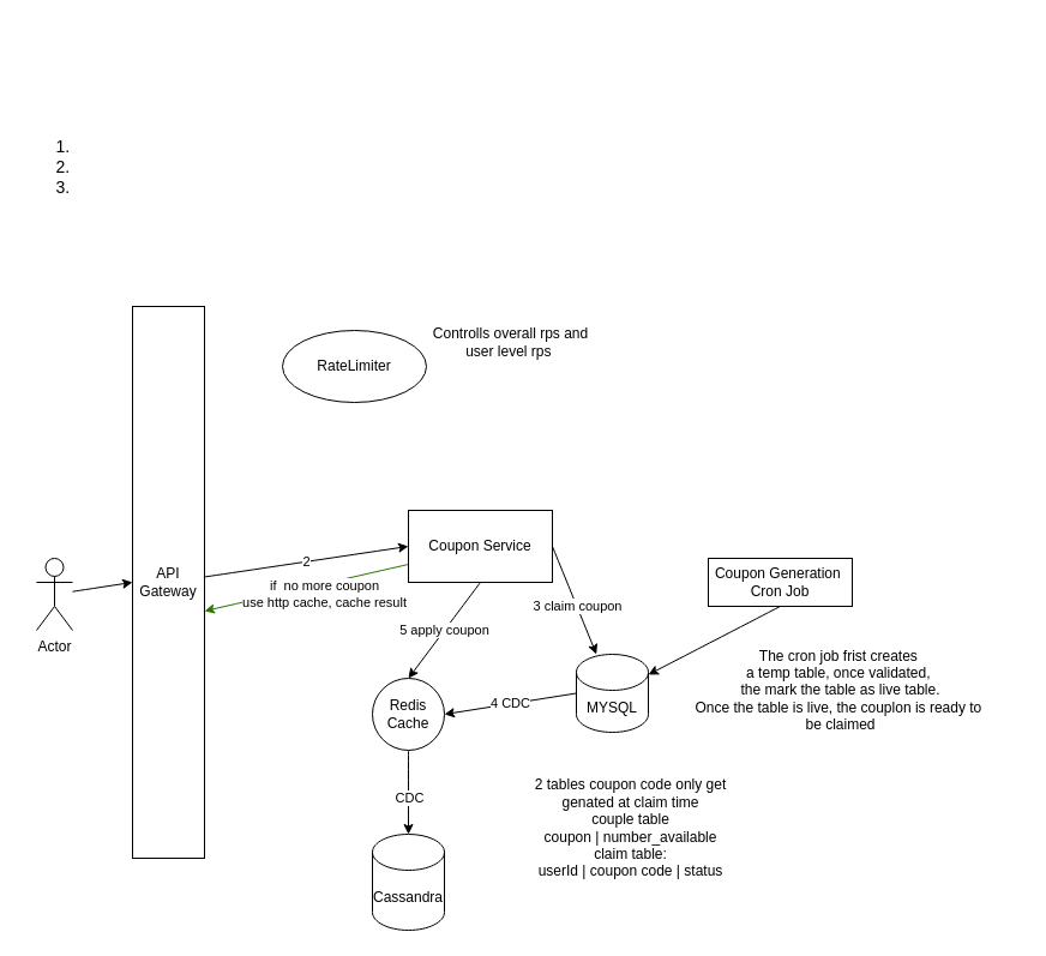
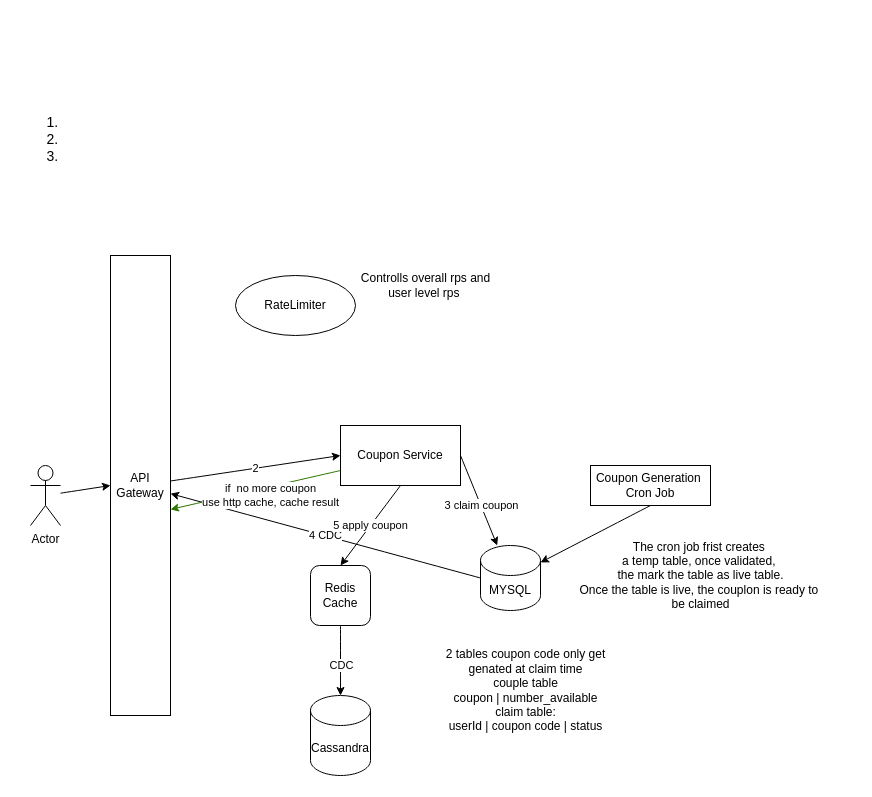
- <mxCell id="9" value="4 CDC" style="edgeStyle=none;curved=1;html=1;exitX=0;exitY=0.5;exitDx=0;exitDy=0;exitPerimeter=0;entryX=1;entryY=0.5;entryDx=0;entryDy=0;" edge="1" parent="1" source="10" target="18"><mxGeometry relative="1" as="geometry" /></mxCell>
+ <mxCell id="9" value="4 CDC" style="edgeStyle=none;curved=1;html=1;exitX=0;exitY=0.5;exitDx=0;exitDy=0;exitPerimeter=0;" edge="1" parent="1" source="10" target="6"><mxGeometry relative="1" as="geometry" /></mxCell>
- <mxCell id="18" value="Redis Cache" style="ellipse;whiteSpace=wrap;html=1;" vertex="1" parent="1"><mxGeometry x="310" y="565" width="60" height="60" as="geometry" /></mxCell>
+ <mxCell id="18" value="Redis Cache" style="rounded=1;whiteSpace=wrap;html=1;" vertex="1" parent="1"><mxGeometry x="310" y="565" width="60" height="60" as="geometry" /></mxCell>
